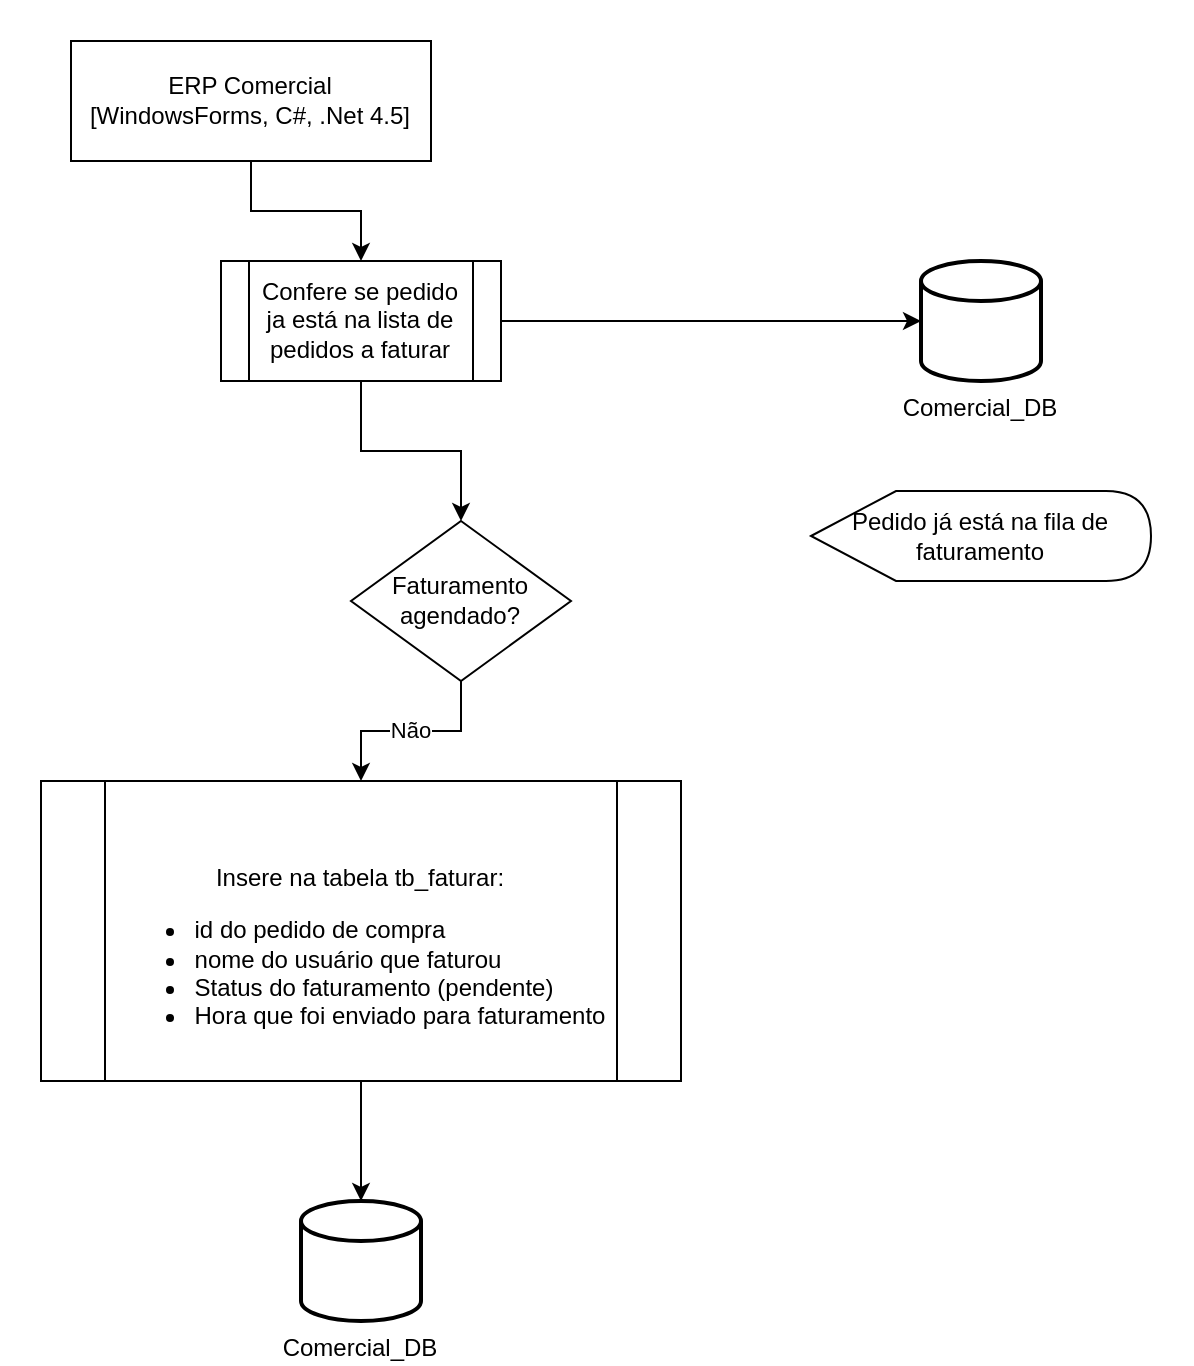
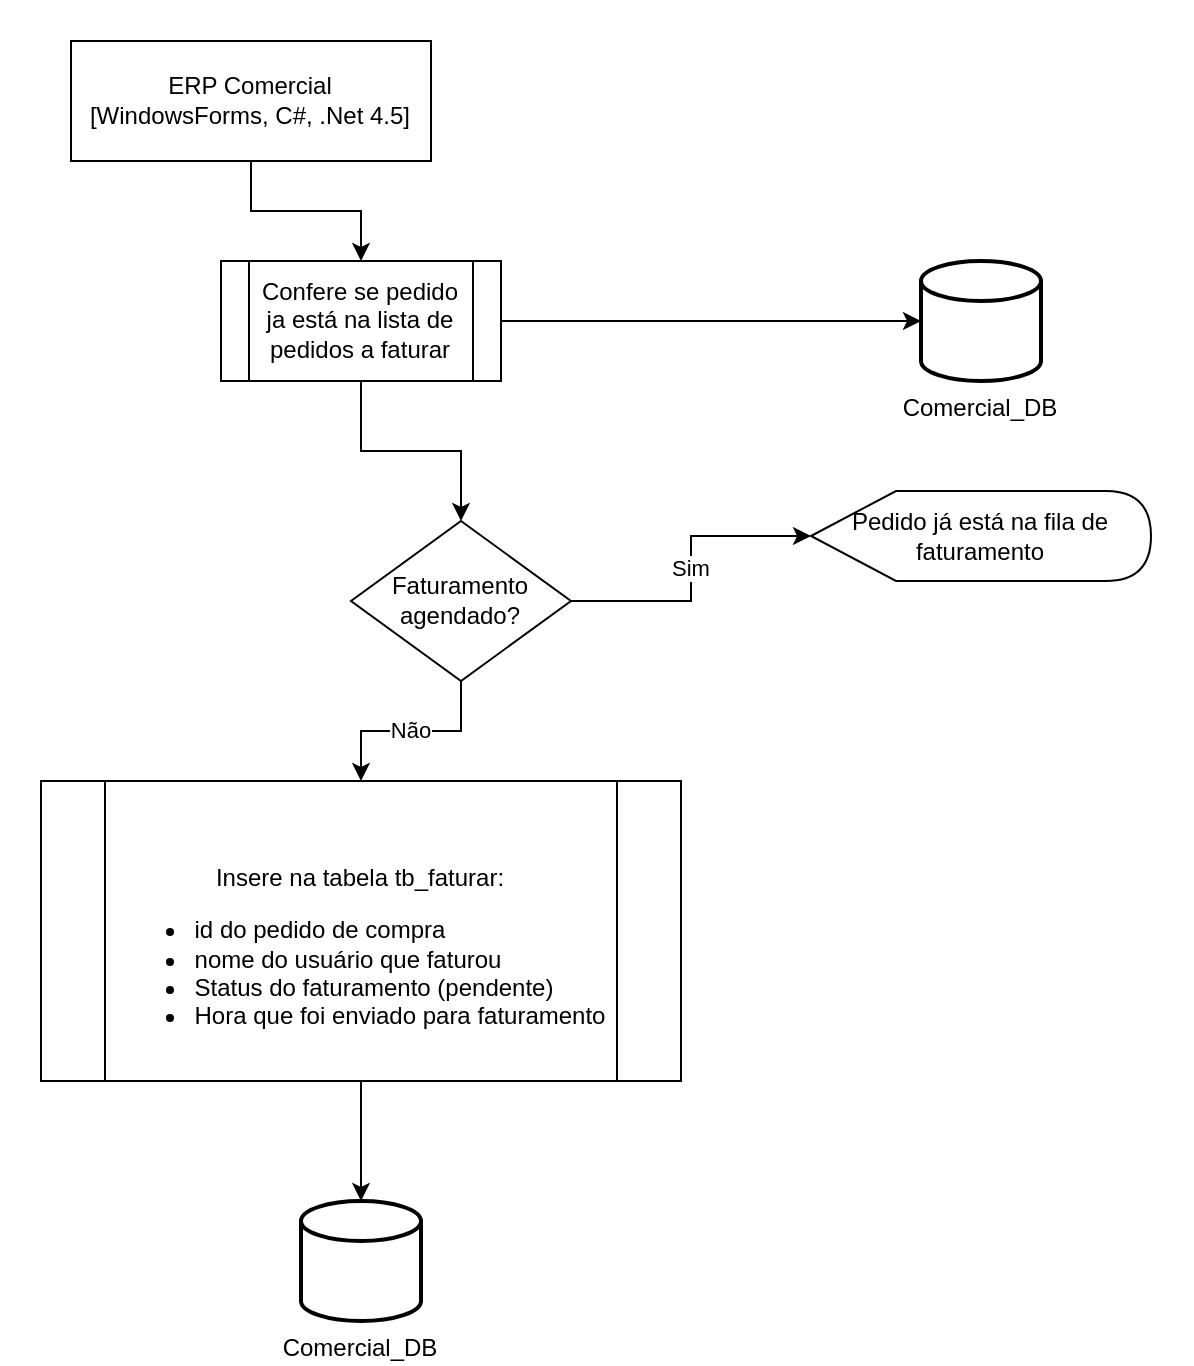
+ <mxCell id="11" value="Sim" style="edgeStyle=orthogonalEdgeStyle;rounded=0;orthogonalLoop=1;jettySize=auto;html=1;entryX=0;entryY=0.5;entryDx=0;entryDy=0;entryPerimeter=0;" edge="1" parent="1" source="12" target="13"><mxGeometry relative="1" as="geometry"><mxPoint x="310" y="280" as="targetPoint" /></mxGeometry></mxCell>
